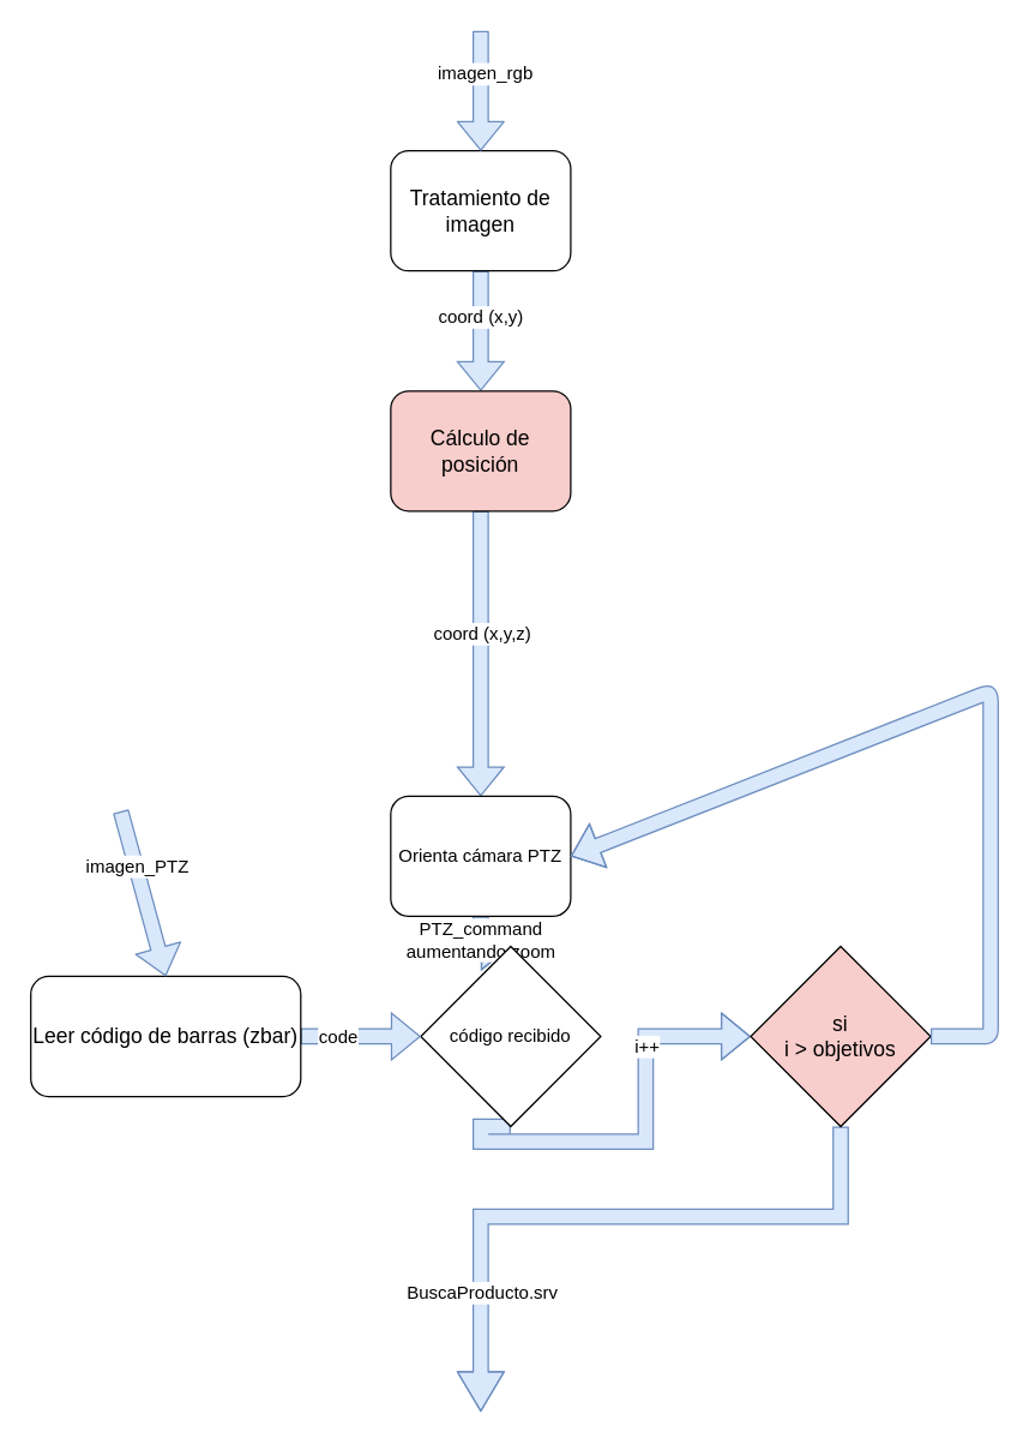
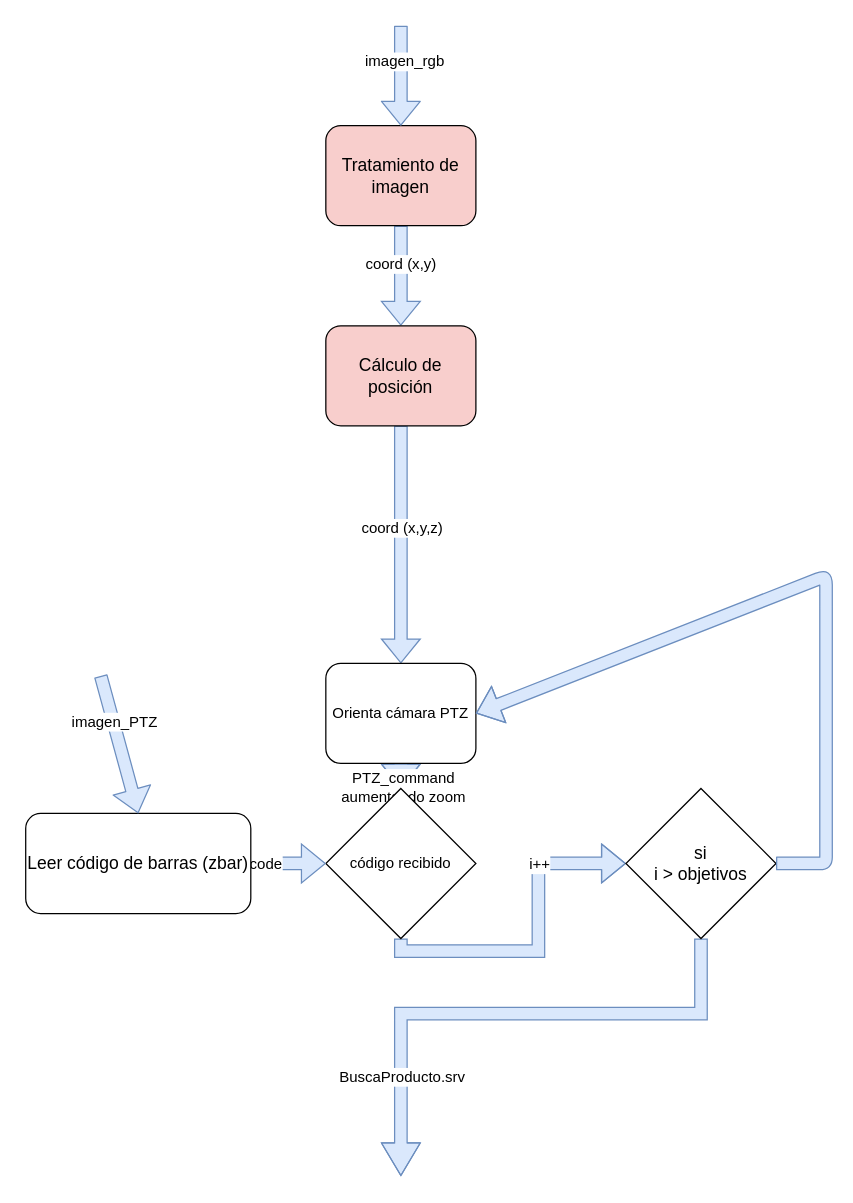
- <mxCell id="4" value="&lt;font style=&quot;font-size: 11px&quot;&gt;&lt;font style=&quot;font-size: 14px&quot;&gt;Tratamiento de imagen&lt;/font&gt;&lt;br&gt;&lt;/font&gt;" style="rounded=1;whiteSpace=wrap;html=1;" parent="1" vertex="1"><mxGeometry x="260" y="100" width="120" height="80" as="geometry" /></mxCell>
+ <mxCell id="4" value="&lt;font style=&quot;font-size: 11px&quot;&gt;&lt;font style=&quot;font-size: 14px&quot;&gt;Tratamiento de imagen&lt;/font&gt;&lt;br&gt;&lt;/font&gt;" style="rounded=1;whiteSpace=wrap;html=1;fillColor=#f8cecc;" parent="1" vertex="1"><mxGeometry x="260" y="100" width="120" height="80" as="geometry" /></mxCell>
- <mxCell id="13" value="código recibido" style="rhombus;whiteSpace=wrap;html=1;" parent="1" vertex="1"><mxGeometry x="280" y="630" width="120" height="120" as="geometry" /></mxCell>
+ <mxCell id="13" value="código recibido" style="rhombus;whiteSpace=wrap;html=1;" parent="1" vertex="1"><mxGeometry x="260" y="630" width="120" height="120" as="geometry" /></mxCell>
- <mxCell id="19" value="&lt;div&gt;&lt;font style=&quot;font-size: 14px&quot;&gt;si&lt;/font&gt;&lt;/div&gt;&lt;div&gt;&lt;font style=&quot;font-size: 14px&quot;&gt; i &amp;gt; objetivos&lt;/font&gt;&lt;/div&gt;" style="rhombus;whiteSpace=wrap;html=1;fillColor=#f8cecc;" parent="1" vertex="1"><mxGeometry x="500" y="630" width="120" height="120" as="geometry" /></mxCell>
+ <mxCell id="19" value="&lt;div&gt;&lt;font style=&quot;font-size: 14px&quot;&gt;si&lt;/font&gt;&lt;/div&gt;&lt;div&gt;&lt;font style=&quot;font-size: 14px&quot;&gt; i &amp;gt; objetivos&lt;/font&gt;&lt;/div&gt;" style="rhombus;whiteSpace=wrap;html=1;" parent="1" vertex="1"><mxGeometry x="500" y="630" width="120" height="120" as="geometry" /></mxCell>
